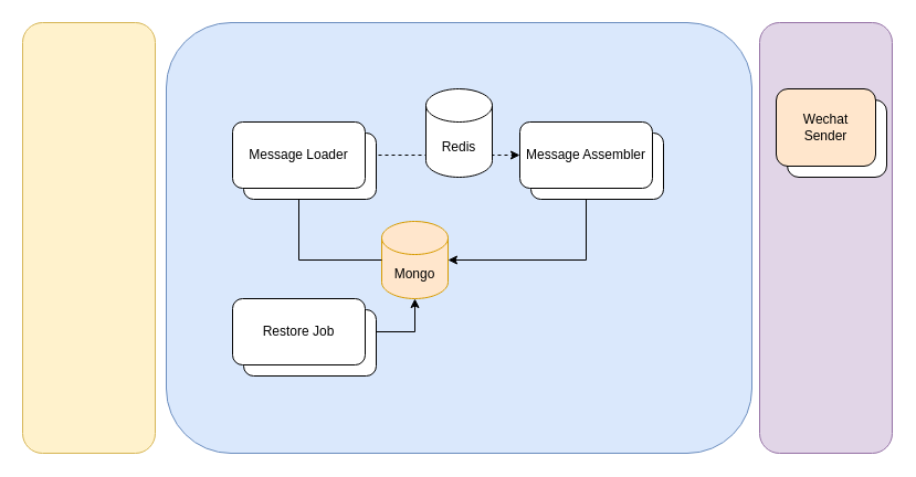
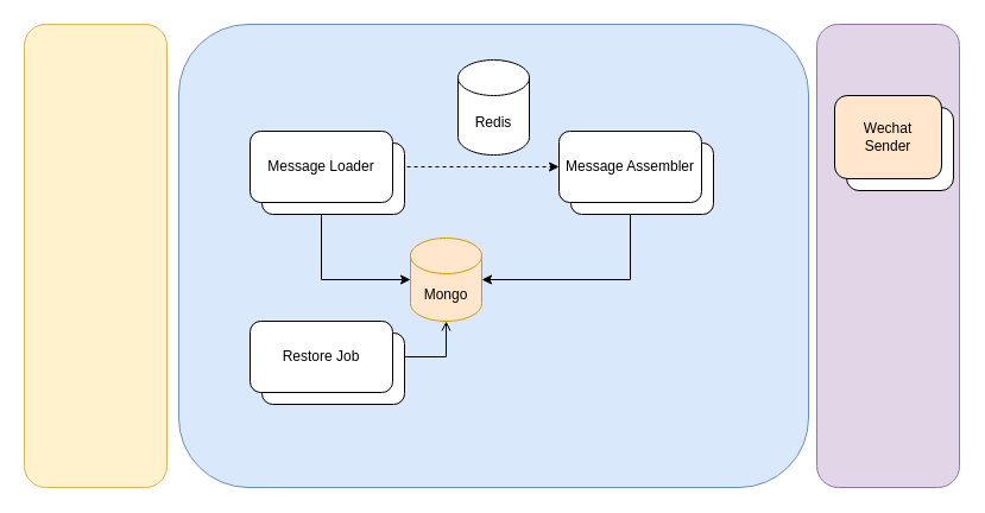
- <mxCell id="16" value="Redis" style="shape=cylinder3;whiteSpace=wrap;html=1;boundedLbl=1;backgroundOutline=1;size=15;" vertex="1" parent="1"><mxGeometry x="385" y="80" width="60" height="80" as="geometry" /></mxCell>
+ <mxCell id="16" value="Redis" style="shape=cylinder3;whiteSpace=wrap;html=1;boundedLbl=1;backgroundOutline=1;size=15;" vertex="1" parent="1"><mxGeometry x="385" y="50" width="60" height="80" as="geometry" /></mxCell>
- <mxCell id="7" style="edgeStyle=orthogonalEdgeStyle;rounded=0;orthogonalLoop=1;jettySize=auto;html=1;endArrow=none;" edge="1" parent="1" source="14" target="5"><mxGeometry relative="1" as="geometry"><Array as="points"><mxPoint x="270" y="235" /></Array></mxGeometry></mxCell>
+ <mxCell id="7" style="edgeStyle=orthogonalEdgeStyle;rounded=0;orthogonalLoop=1;jettySize=auto;html=1;" edge="1" parent="1" source="14" target="5"><mxGeometry relative="1" as="geometry"><Array as="points"><mxPoint x="270" y="235" /></Array></mxGeometry></mxCell>
- <mxCell id="9" style="edgeStyle=orthogonalEdgeStyle;rounded=0;orthogonalLoop=1;jettySize=auto;html=1;entryX=0.5;entryY=1;entryDx=0;entryDy=0;entryPerimeter=0;" edge="1" parent="1" source="11" target="5"><mxGeometry relative="1" as="geometry"><mxPoint x="380" y="230" as="targetPoint" /></mxGeometry></mxCell>
+ <mxCell id="9" style="edgeStyle=orthogonalEdgeStyle;rounded=0;orthogonalLoop=1;jettySize=auto;html=1;entryX=0.5;entryY=1;entryDx=0;entryDy=0;entryPerimeter=0;endArrow=open;" edge="1" parent="1" source="11" target="5"><mxGeometry relative="1" as="geometry"><mxPoint x="380" y="230" as="targetPoint" /></mxGeometry></mxCell>
